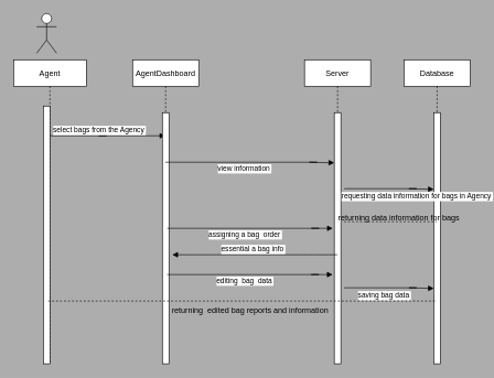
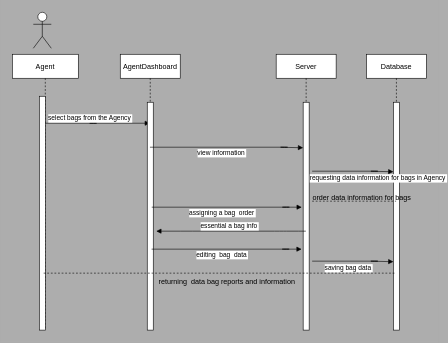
- <mxCell id="28" value="returning data information for bags" style="text;html=1;strokeColor=none;fillColor=none;align=center;verticalAlign=middle;whiteSpace=wrap;rounded=0;" vertex="1" parent="1"><mxGeometry x="502.5" y="315" width="200" height="30" as="geometry" /></mxCell>
+ <mxCell id="28" value="order data information for bags" style="text;html=1;strokeColor=none;fillColor=none;align=center;verticalAlign=middle;whiteSpace=wrap;rounded=0;" vertex="1" parent="1"><mxGeometry x="502.5" y="315" width="200" height="30" as="geometry" /></mxCell>
- <mxCell id="25" value="returning&amp;nbsp; edited bag reports and information" style="text;html=1;strokeColor=none;fillColor=none;align=center;verticalAlign=middle;whiteSpace=wrap;rounded=0;" vertex="1" parent="1"><mxGeometry x="252.5" y="455" width="250" height="30" as="geometry" /></mxCell>
+ <mxCell id="25" value="returning&amp;nbsp; data bag reports and information" style="text;html=1;strokeColor=none;fillColor=none;align=center;verticalAlign=middle;whiteSpace=wrap;rounded=0;" vertex="1" parent="1"><mxGeometry x="252.5" y="455" width="250" height="30" as="geometry" /></mxCell>
